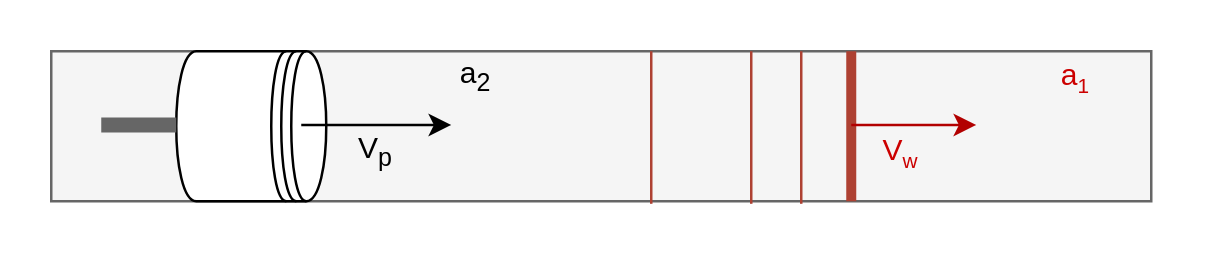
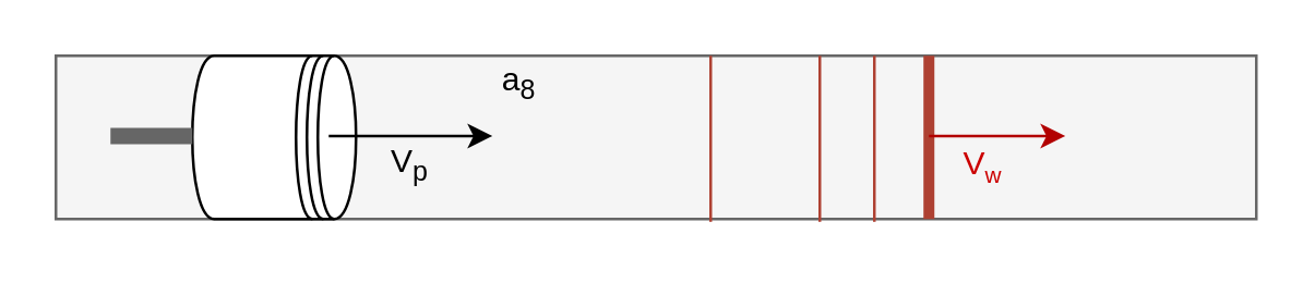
- <mxCell id="11" value="&lt;font color=&quot;#000000&quot;&gt;a&lt;sub&gt;2&lt;/sub&gt;&lt;/font&gt;" style="text;html=1;strokeColor=none;fillColor=none;align=center;verticalAlign=middle;whiteSpace=wrap;rounded=0;fontColor=#CC0000;" parent="1" vertex="1"><mxGeometry x="170" y="20" width="40" height="20" as="geometry" /></mxCell>
+ <mxCell id="11" value="&lt;font color=&quot;#000000&quot;&gt;a&lt;sub&gt;8&lt;/sub&gt;&lt;/font&gt;" style="text;html=1;strokeColor=none;fillColor=none;align=center;verticalAlign=middle;whiteSpace=wrap;rounded=0;fontColor=#CC0000;" parent="1" vertex="1"><mxGeometry x="170" y="20" width="40" height="20" as="geometry" /></mxCell>
- <mxCell id="14" value="a&lt;span style=&quot;font-size: 10px&quot;&gt;&lt;sub&gt;1&lt;/sub&gt;&lt;/span&gt;" style="text;html=1;strokeColor=none;fillColor=none;align=center;verticalAlign=middle;whiteSpace=wrap;rounded=0;fontColor=#CC0000;" parent="1" vertex="1"><mxGeometry x="410" y="20" width="40" height="20" as="geometry" /></mxCell>
